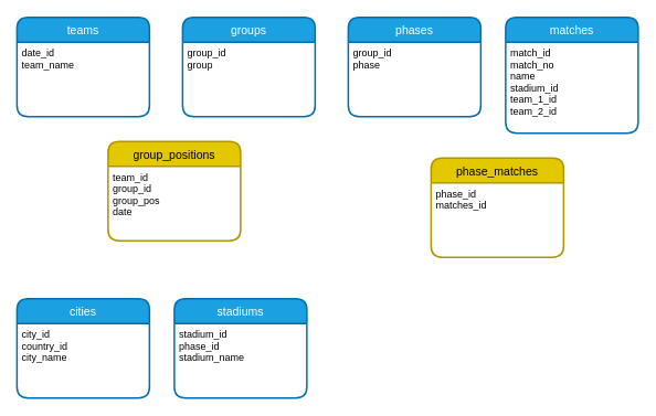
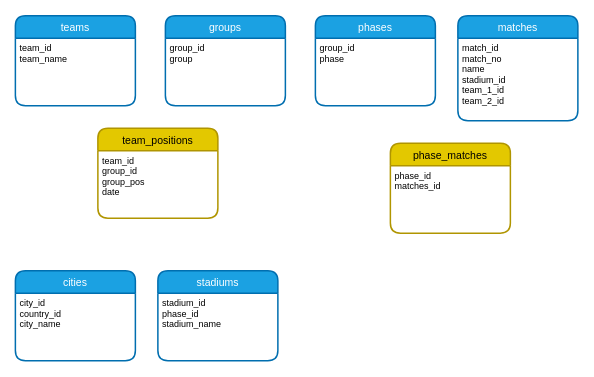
- <mxCell id="3" value="date_id&#10;team_name" style="align=left;strokeColor=none;fillColor=none;spacingLeft=4;fontSize=12;verticalAlign=top;resizable=0;rotatable=0;part=1;" parent="2" vertex="1"><mxGeometry y="30" width="160" height="90" as="geometry" /></mxCell>
+ <mxCell id="3" value="team_id&#10;team_name" style="align=left;strokeColor=none;fillColor=none;spacingLeft=4;fontSize=12;verticalAlign=top;resizable=0;rotatable=0;part=1;" parent="2" vertex="1"><mxGeometry y="30" width="160" height="90" as="geometry" /></mxCell>
- <mxCell id="14" value="group_positions" style="swimlane;childLayout=stackLayout;horizontal=1;startSize=30;horizontalStack=0;rounded=1;fontSize=14;fontStyle=0;strokeWidth=2;resizeParent=0;resizeLast=1;shadow=0;dashed=0;align=center;fillColor=#e3c800;fontColor=#000000;strokeColor=#B09500;" parent="1" vertex="1"><mxGeometry x="130" y="170" width="160" height="120" as="geometry" /></mxCell>
+ <mxCell id="14" value="team_positions" style="swimlane;childLayout=stackLayout;horizontal=1;startSize=30;horizontalStack=0;rounded=1;fontSize=14;fontStyle=0;strokeWidth=2;resizeParent=0;resizeLast=1;shadow=0;dashed=0;align=center;fillColor=#e3c800;fontColor=#000000;strokeColor=#B09500;" parent="1" vertex="1"><mxGeometry x="130" y="170" width="160" height="120" as="geometry" /></mxCell>
